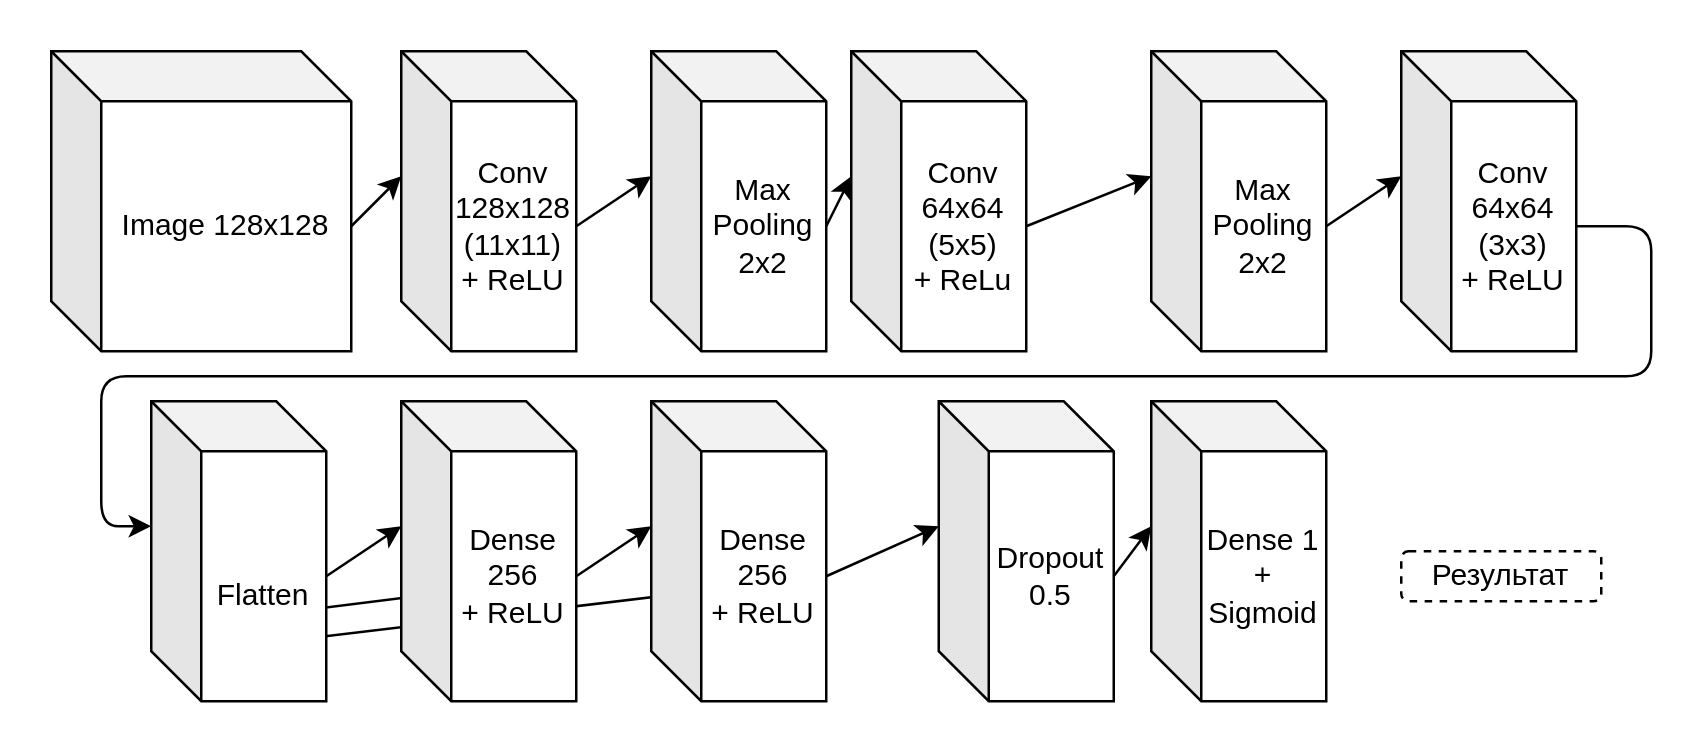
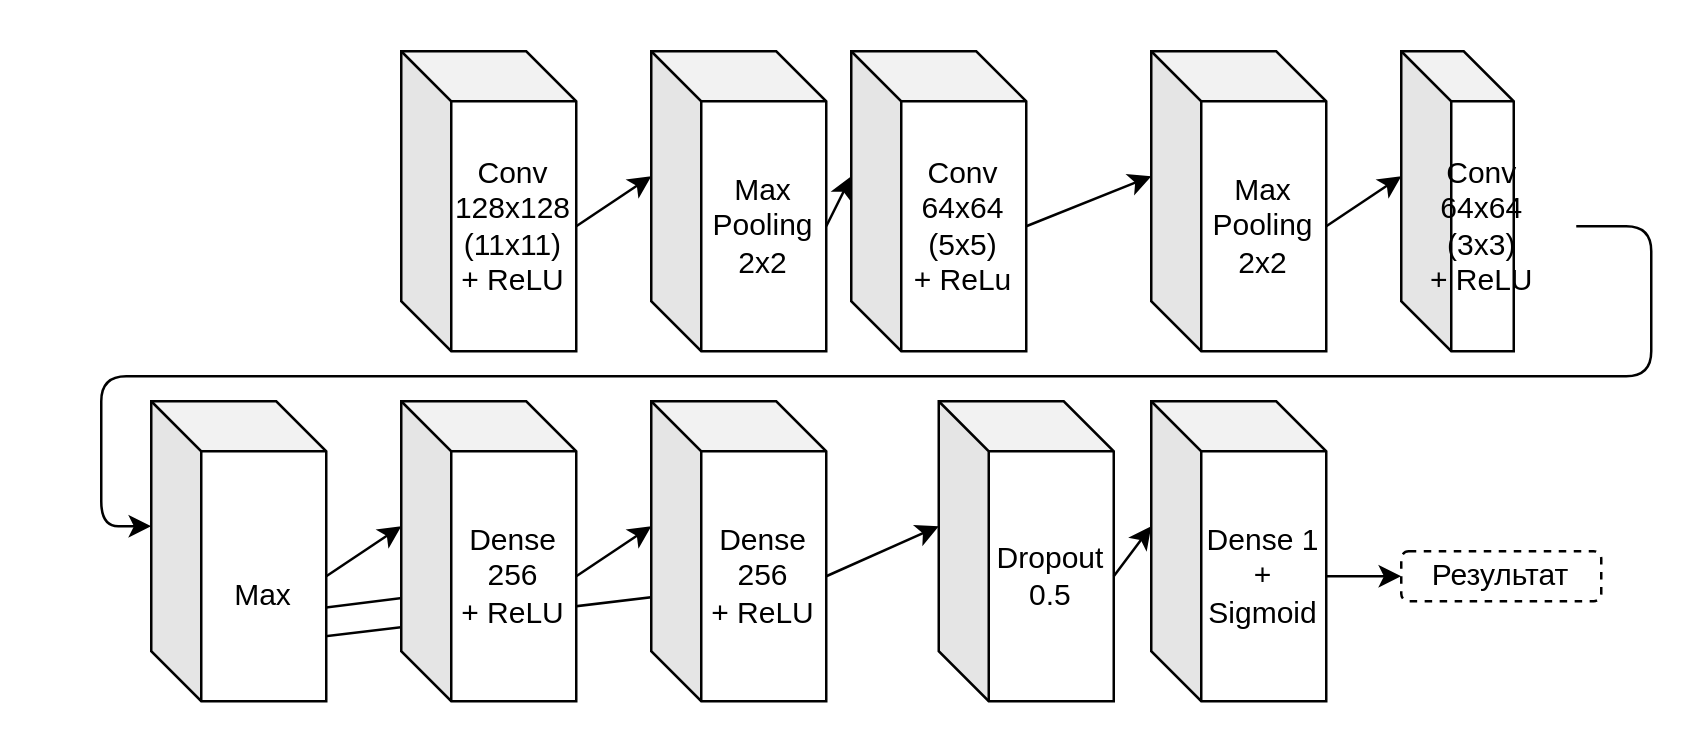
- <mxCell id="2" value="Image 128x128" style="shape=cube;whiteSpace=wrap;html=1;boundedLbl=1;backgroundOutline=1;darkOpacity=0.05;darkOpacity2=0.1;" parent="1" vertex="1"><mxGeometry x="20" y="20" width="120" height="120" as="geometry" /></mxCell>
- <mxCell id="23" value="Conv&lt;br&gt;64x64&lt;br&gt;(3x3)&lt;br&gt;+&amp;nbsp;ReLU&lt;br&gt;" style="shape=cube;whiteSpace=wrap;html=1;boundedLbl=1;backgroundOutline=1;darkOpacity=0.05;darkOpacity2=0.1;" vertex="1" parent="1"><mxGeometry x="560" y="20" width="70" height="120" as="geometry" /></mxCell>
+ <mxCell id="23" value="Conv&lt;br&gt;64x64&lt;br&gt;(3x3)&lt;br&gt;+&amp;nbsp;ReLU&lt;br&gt;" style="shape=cube;whiteSpace=wrap;html=1;boundedLbl=1;backgroundOutline=1;darkOpacity=0.05;darkOpacity2=0.1;" vertex="1" parent="1"><mxGeometry x="560" y="20" width="45" height="120" as="geometry" /></mxCell>
- <mxCell id="3" value="" style="endArrow=classic;html=1;exitX=0;exitY=0;exitDx=120;exitDy=70;exitPerimeter=0;entryX=0;entryY=0;entryDx=0;entryDy=50;entryPerimeter=0;" parent="1" source="2" target="4" edge="1"><mxGeometry width="50" height="50" relative="1" as="geometry"><mxPoint x="20" y="190" as="sourcePoint" /><mxPoint x="190" y="90" as="targetPoint" /></mxGeometry></mxCell>
- <mxCell id="22" value="&lt;br&gt;Flatten&lt;br&gt;" style="shape=cube;whiteSpace=wrap;html=1;boundedLbl=1;backgroundOutline=1;darkOpacity=0.05;darkOpacity2=0.1;" vertex="1" parent="1"><mxGeometry x="60" y="160" width="70" height="120" as="geometry" /></mxCell>
+ <mxCell id="22" value="&lt;br&gt;Max&lt;br&gt;" style="shape=cube;whiteSpace=wrap;html=1;boundedLbl=1;backgroundOutline=1;darkOpacity=0.05;darkOpacity2=0.1;" vertex="1" parent="1"><mxGeometry x="60" y="160" width="70" height="120" as="geometry" /></mxCell>
+ <mxCell id="19" value="" style="endArrow=classic;html=1;exitX=0;exitY=0;exitDx=70;exitDy=70;exitPerimeter=0;entryX=0;entryY=0.5;entryDx=0;entryDy=0;" parent="1" source="21" target="20" edge="1"><mxGeometry width="50" height="50" relative="1" as="geometry"><mxPoint x="540" y="240" as="sourcePoint" /><mxPoint x="860" y="230" as="targetPoint" /></mxGeometry></mxCell>
